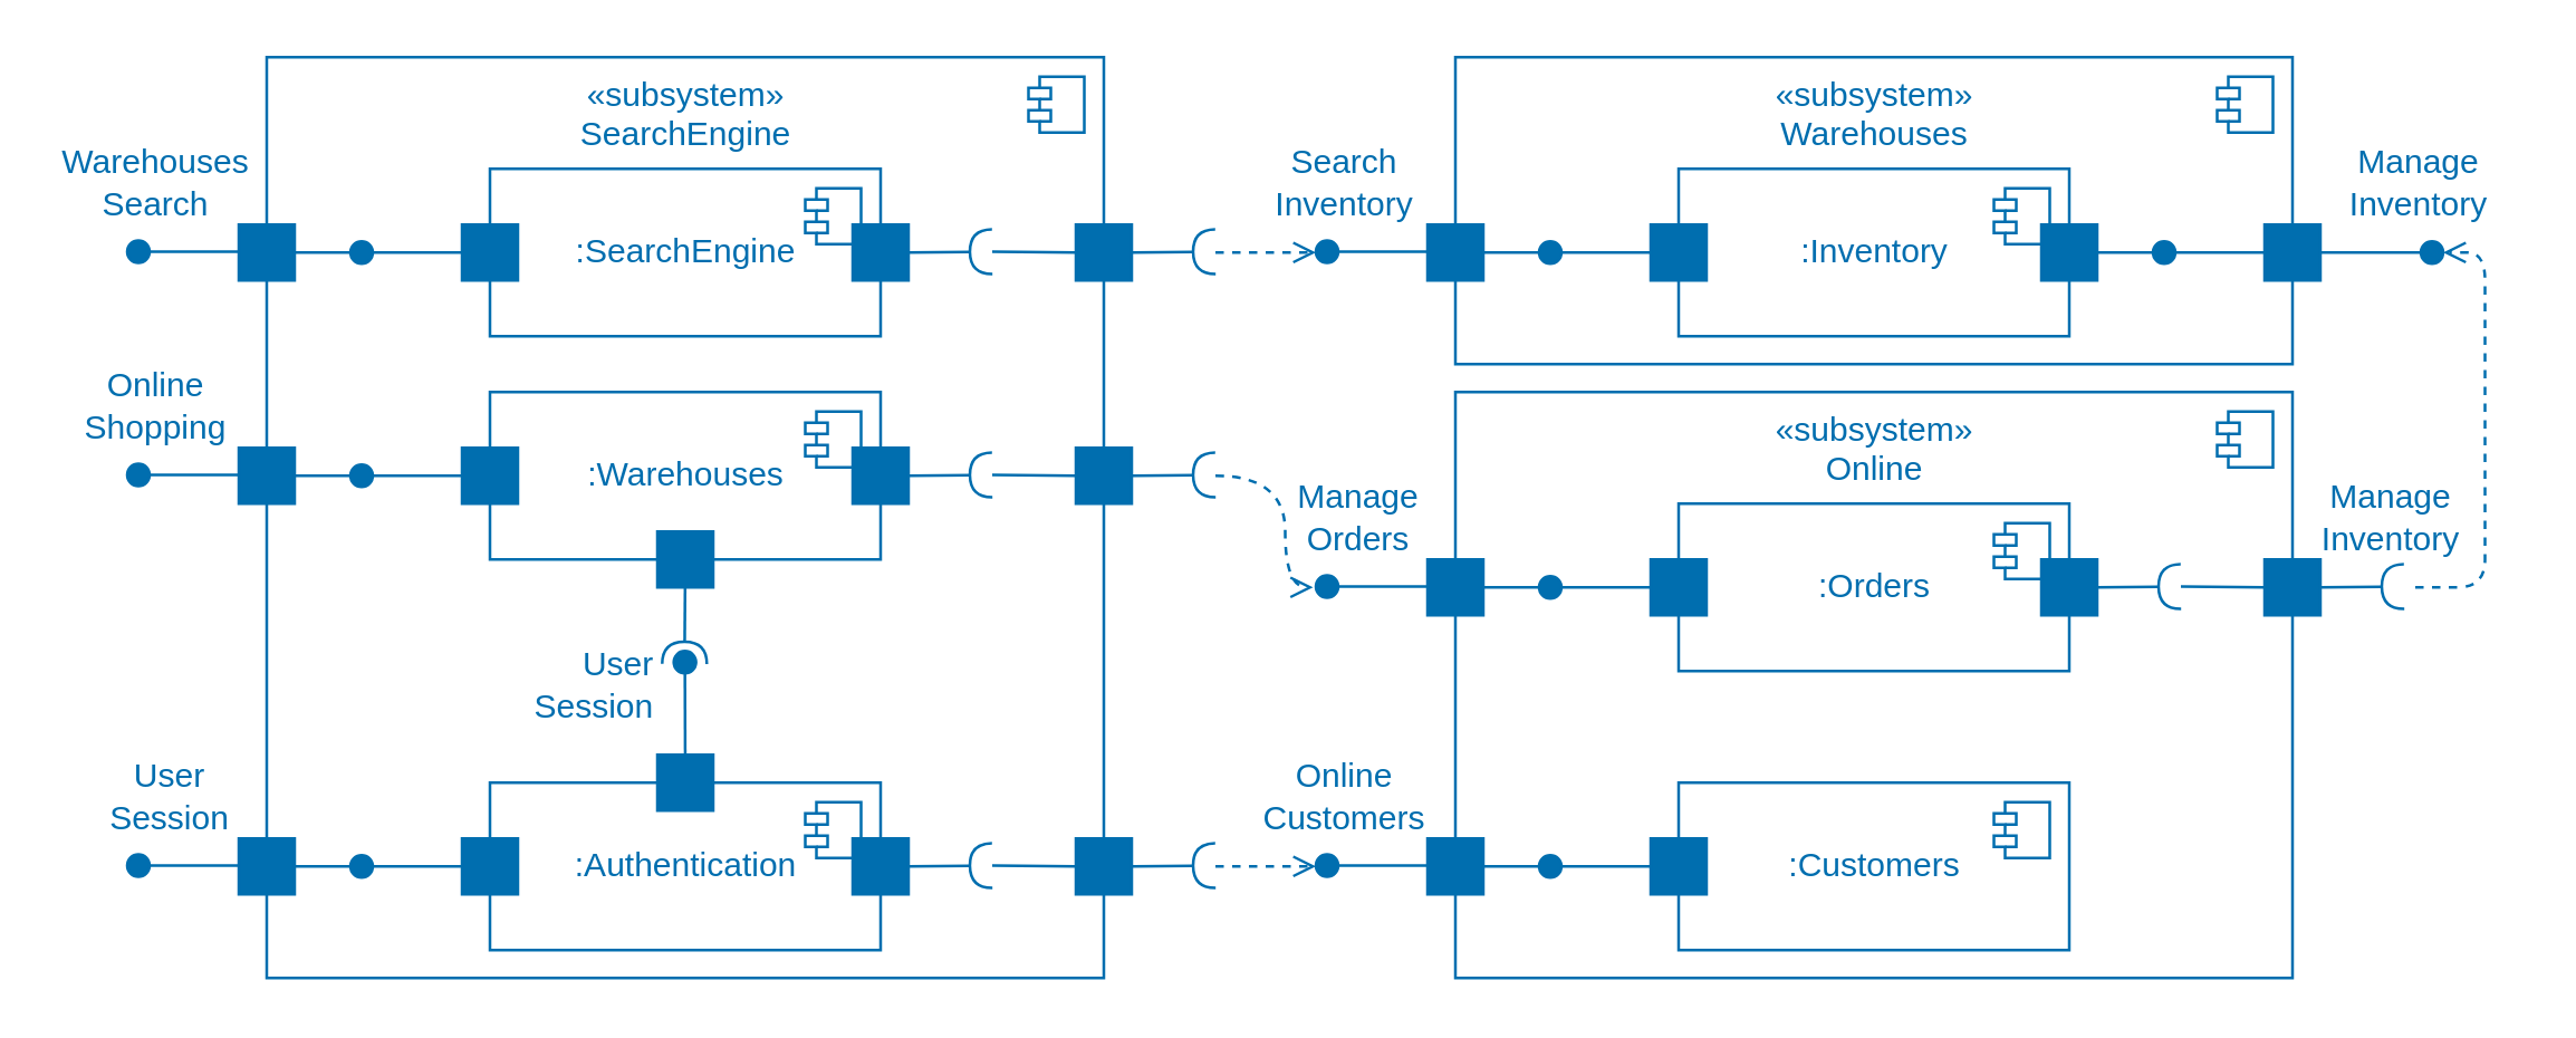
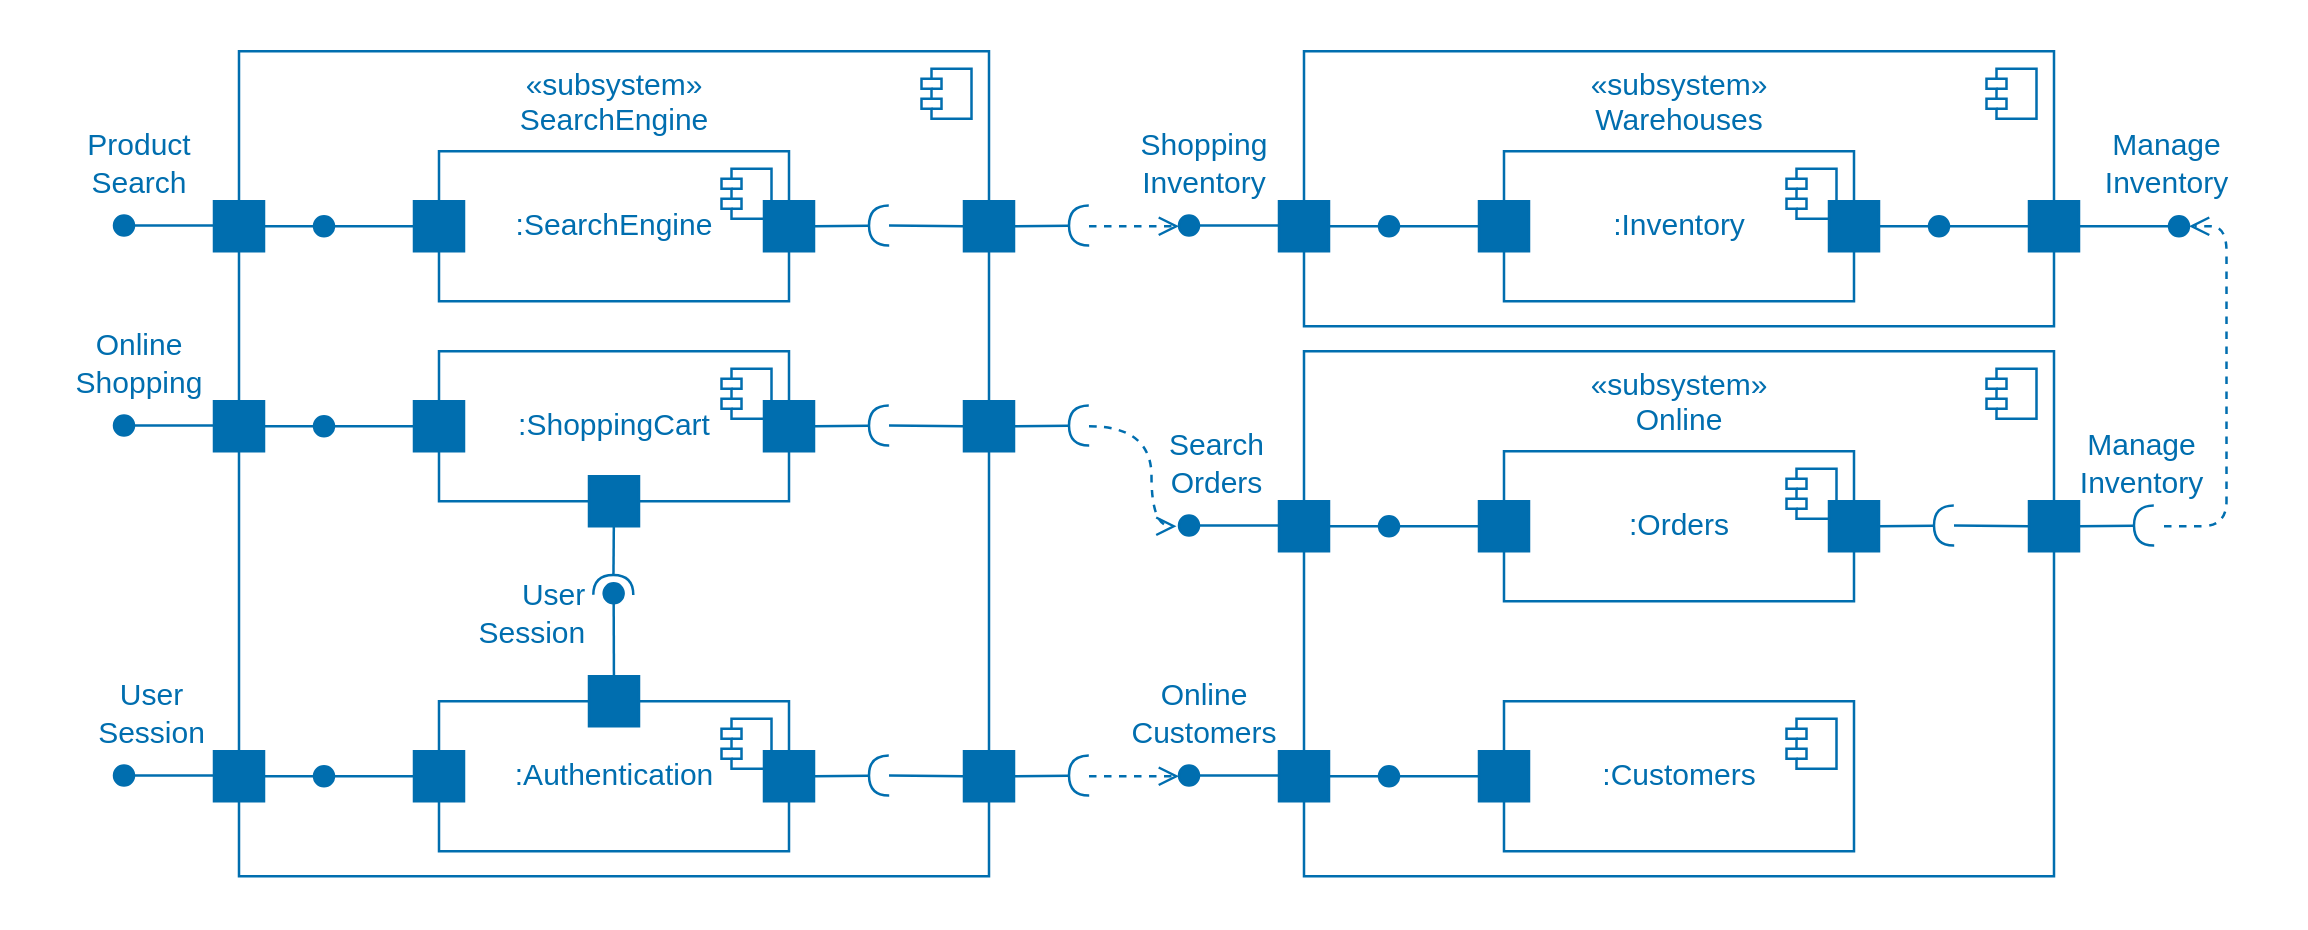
- <mxCell id="20" value="Warehouses&lt;br&gt;Search" style="text;html=1;align=center;verticalAlign=middle;resizable=0;points=[];autosize=1;strokeColor=none;fillColor=none;fontColor=#006EAF;" vertex="1" parent="1"><mxGeometry x="25" y="45" width="60" height="40" as="geometry" /></mxCell>
+ <mxCell id="20" value="Product&lt;br&gt;Search" style="text;html=1;align=center;verticalAlign=middle;resizable=0;points=[];autosize=1;strokeColor=none;fillColor=none;fontColor=#006EAF;" vertex="1" parent="1"><mxGeometry x="25" y="45" width="60" height="40" as="geometry" /></mxCell>
- <mxCell id="89" value="Search&lt;br&gt;Inventory" style="text;html=1;align=center;verticalAlign=middle;resizable=0;points=[];autosize=1;strokeColor=none;fillColor=none;fontColor=#006EAF;" vertex="1" parent="1"><mxGeometry x="446" y="45" width="70" height="40" as="geometry" /></mxCell>
+ <mxCell id="89" value="Shopping&lt;br&gt;Inventory" style="text;html=1;align=center;verticalAlign=middle;resizable=0;points=[];autosize=1;strokeColor=none;fillColor=none;fontColor=#006EAF;" vertex="1" parent="1"><mxGeometry x="446" y="45" width="70" height="40" as="geometry" /></mxCell>
- <mxCell id="8" value=":Warehouses" style="html=1;dropTarget=0;fillColor=none;fontColor=#006EAF;strokeColor=#006EAF;" vertex="1" parent="1"><mxGeometry x="175" y="140" width="140" height="60" as="geometry" /></mxCell>
+ <mxCell id="8" value=":ShoppingCart" style="html=1;dropTarget=0;fillColor=none;fontColor=#006EAF;strokeColor=#006EAF;" vertex="1" parent="1"><mxGeometry x="175" y="140" width="140" height="60" as="geometry" /></mxCell>
- <mxCell id="88" value="Manage&lt;br&gt;Orders" style="text;html=1;align=center;verticalAlign=middle;resizable=0;points=[];autosize=1;strokeColor=none;fillColor=none;fontColor=#006EAF;" vertex="1" parent="1"><mxGeometry x="451" y="165" width="70" height="40" as="geometry" /></mxCell>
+ <mxCell id="88" value="Search&lt;br&gt;Orders" style="text;html=1;align=center;verticalAlign=middle;resizable=0;points=[];autosize=1;strokeColor=none;fillColor=none;fontColor=#006EAF;" vertex="1" parent="1"><mxGeometry x="451" y="165" width="70" height="40" as="geometry" /></mxCell>
